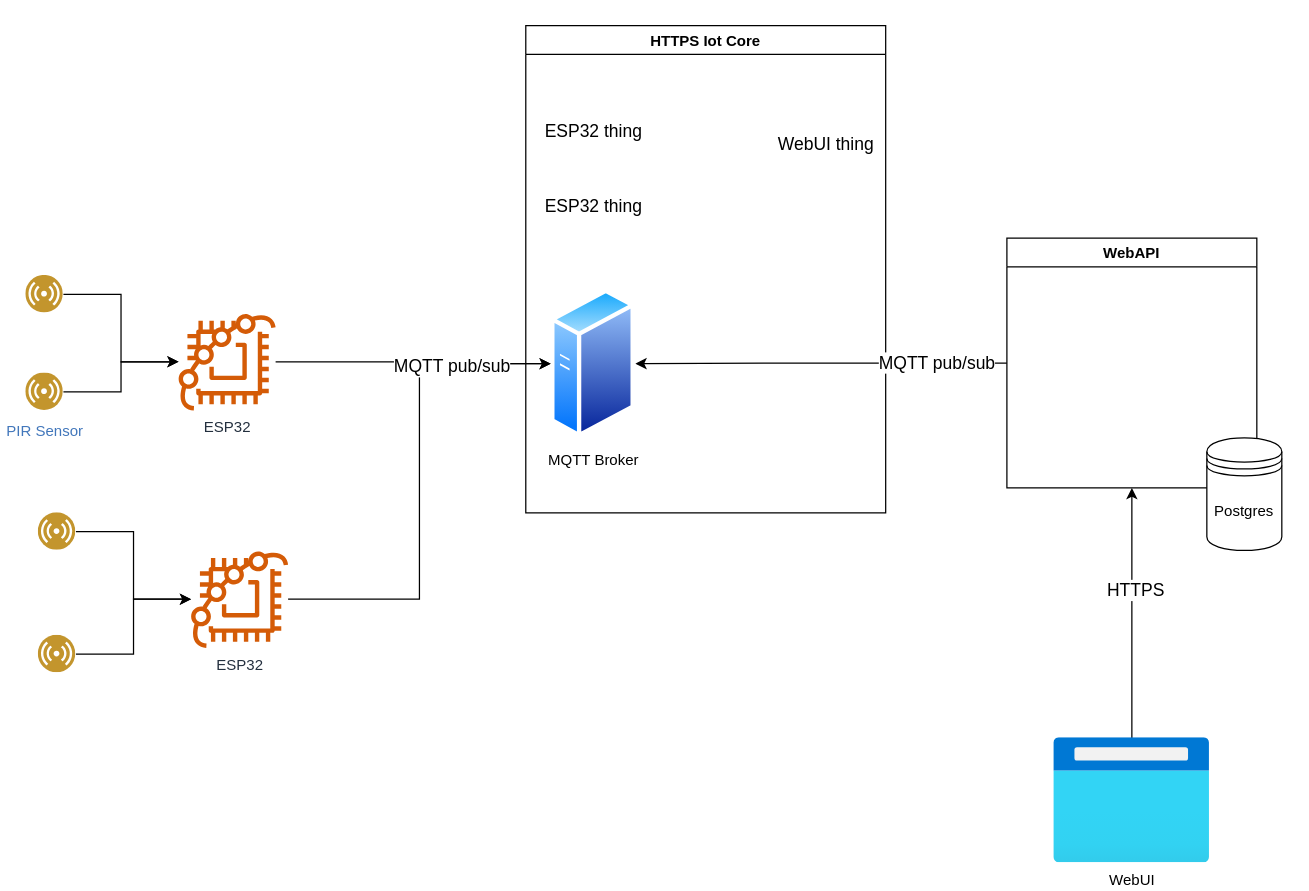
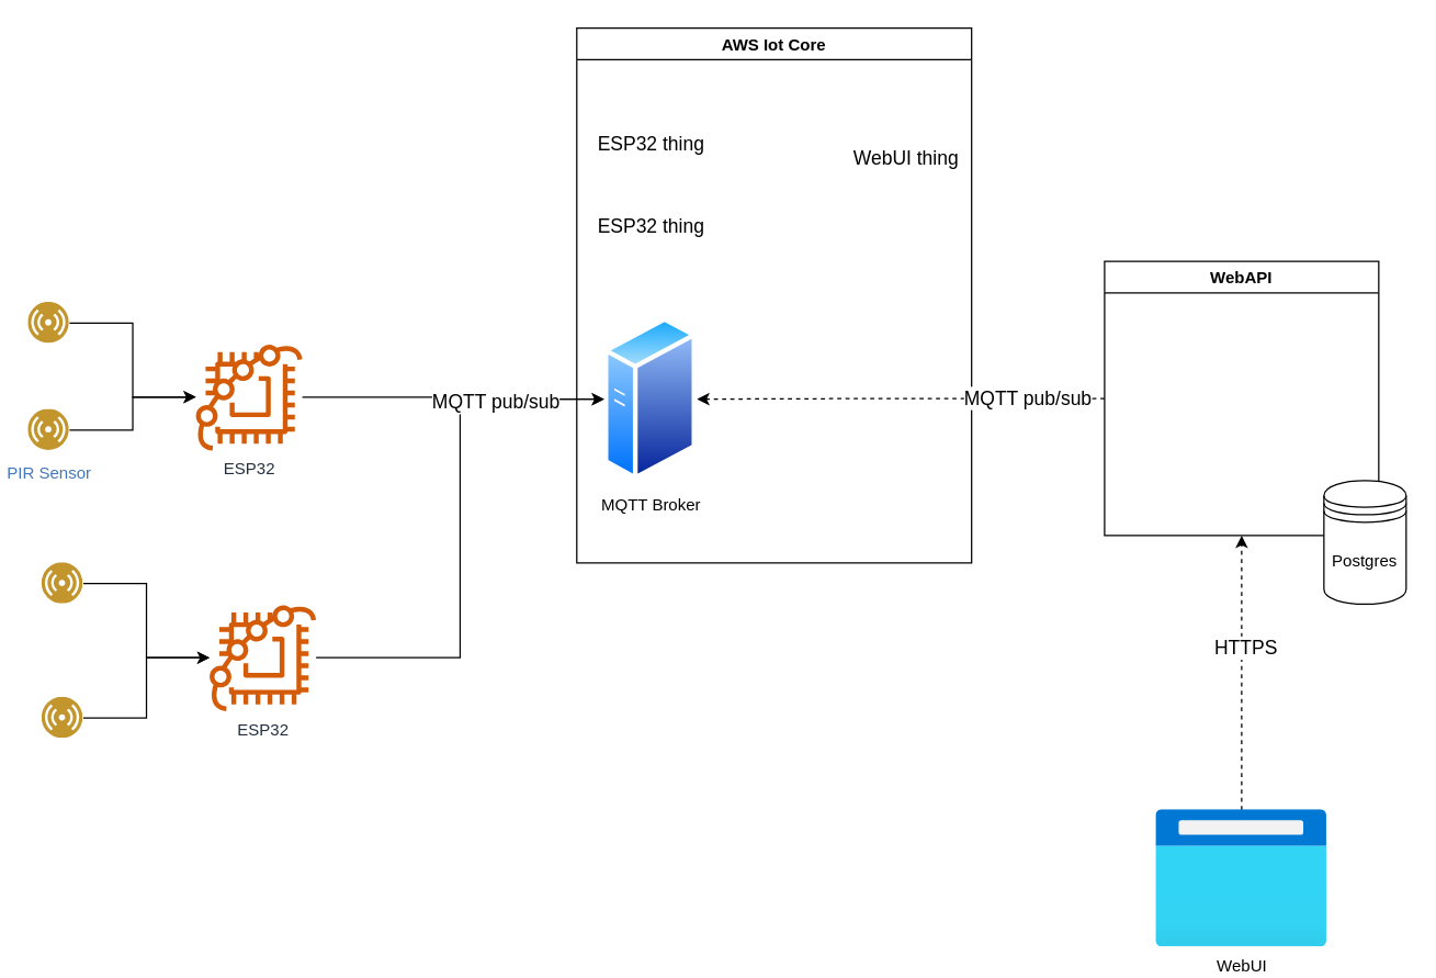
- <mxCell id="2" value="HTTPS Iot Core" style="swimlane;" vertex="1" parent="1"><mxGeometry x="420" y="20" width="288" height="390" as="geometry" /></mxCell>
+ <mxCell id="2" value="AWS Iot Core" style="swimlane;" vertex="1" parent="1"><mxGeometry x="420" y="20" width="288" height="390" as="geometry" /></mxCell>
- <mxCell id="7" style="edgeStyle=orthogonalEdgeStyle;rounded=0;orthogonalLoop=1;jettySize=auto;html=1;" edge="1" parent="1" source="9" target="3"><mxGeometry relative="1" as="geometry" /></mxCell>
+ <mxCell id="7" style="edgeStyle=orthogonalEdgeStyle;rounded=0;orthogonalLoop=1;jettySize=auto;html=1;dashed=1;" edge="1" parent="1" source="9" target="3"><mxGeometry relative="1" as="geometry" /></mxCell>
- <mxCell id="24" style="edgeStyle=orthogonalEdgeStyle;rounded=0;orthogonalLoop=1;jettySize=auto;html=1;entryX=0.5;entryY=1;entryDx=0;entryDy=0;fontSize=14;" edge="1" parent="1" source="26" target="9"><mxGeometry relative="1" as="geometry" /></mxCell>
+ <mxCell id="24" style="edgeStyle=orthogonalEdgeStyle;rounded=0;orthogonalLoop=1;jettySize=auto;html=1;entryX=0.5;entryY=1;entryDx=0;entryDy=0;fontSize=14;dashed=1;" edge="1" parent="1" source="26" target="9"><mxGeometry relative="1" as="geometry" /></mxCell>
